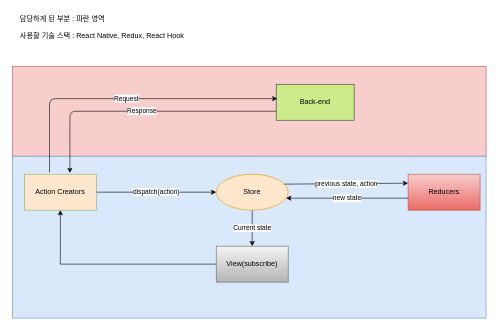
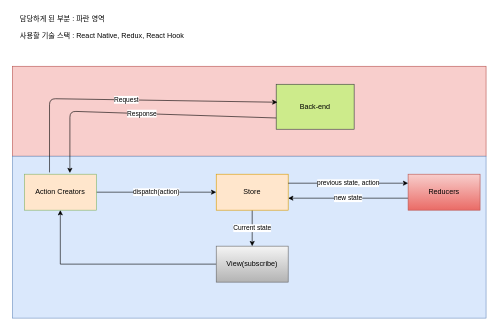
- <mxCell id="6" value="Back-end" style="rounded=0;whiteSpace=wrap;html=1;fillColor=#cdeb8b;strokeColor=#36393d;" vertex="1" parent="1"><mxGeometry x="460" y="140" width="130" height="60" as="geometry" /></mxCell>
+ <mxCell id="6" value="Back-end" style="rounded=0;whiteSpace=wrap;html=1;fillColor=#cdeb8b;strokeColor=#36393d;" vertex="1" parent="1"><mxGeometry x="460" y="140" width="130" height="75" as="geometry" /></mxCell>
- <mxCell id="14" value="Store" style="ellipse;whiteSpace=wrap;html=1;fillColor=#ffe6cc;strokeColor=#d79b00;" vertex="1" parent="1"><mxGeometry x="360" y="290" width="120" height="60" as="geometry" /></mxCell>
+ <mxCell id="14" value="Store" style="rounded=0;whiteSpace=wrap;html=1;fillColor=#ffe6cc;strokeColor=#d79b00;" vertex="1" parent="1"><mxGeometry x="360" y="290" width="120" height="60" as="geometry" /></mxCell>
